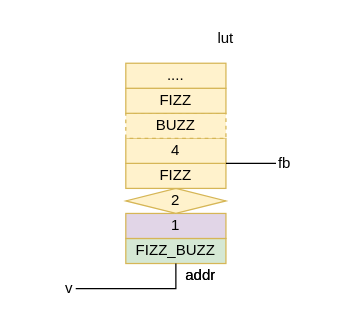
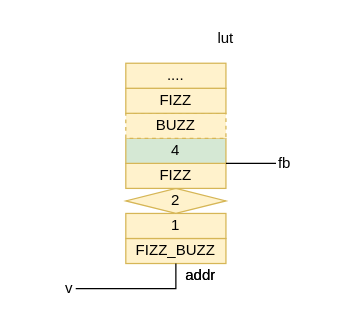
- <mxCell id="6" value="4" style="rounded=0;whiteSpace=wrap;html=1;fillColor=#fff2cc;strokeColor=#d6b656;" vertex="1" parent="1"><mxGeometry x="100" y="110" width="80" height="20" as="geometry" /></mxCell>
+ <mxCell id="6" value="4" style="rounded=0;whiteSpace=wrap;html=1;fillColor=#d5e8d4;strokeColor=#d6b656;" vertex="1" parent="1"><mxGeometry x="100" y="110" width="80" height="20" as="geometry" /></mxCell>
- <mxCell id="3" value="1" style="rounded=0;whiteSpace=wrap;html=1;fillColor=#e1d5e7;strokeColor=#d6b656;" vertex="1" parent="1"><mxGeometry x="100" y="170" width="80" height="20" as="geometry" /></mxCell>
+ <mxCell id="3" value="1" style="rounded=0;whiteSpace=wrap;html=1;fillColor=#fff2cc;strokeColor=#d6b656;" vertex="1" parent="1"><mxGeometry x="100" y="170" width="80" height="20" as="geometry" /></mxCell>
- <mxCell id="2" value="FIZZ_BUZZ" style="rounded=0;whiteSpace=wrap;html=1;fillColor=#d5e8d4;strokeColor=#d6b656;" vertex="1" parent="1"><mxGeometry x="100" y="190" width="80" height="20" as="geometry" /></mxCell>
+ <mxCell id="2" value="FIZZ_BUZZ" style="rounded=0;whiteSpace=wrap;html=1;fillColor=#fff2cc;strokeColor=#d6b656;" vertex="1" parent="1"><mxGeometry x="100" y="190" width="80" height="20" as="geometry" /></mxCell>
